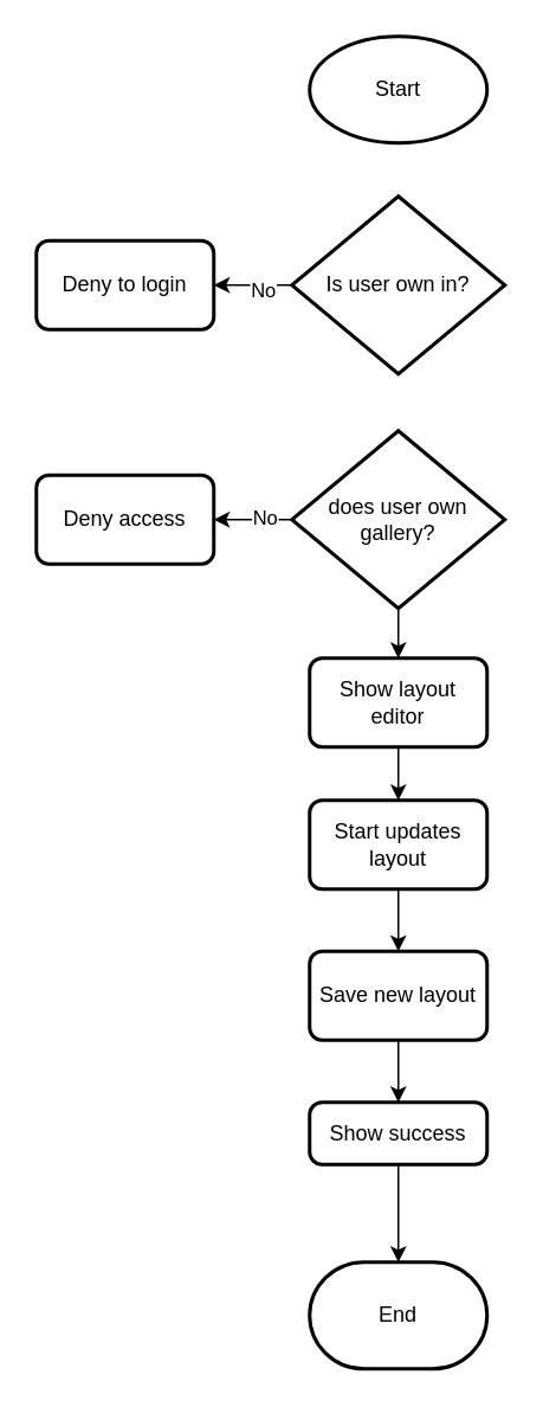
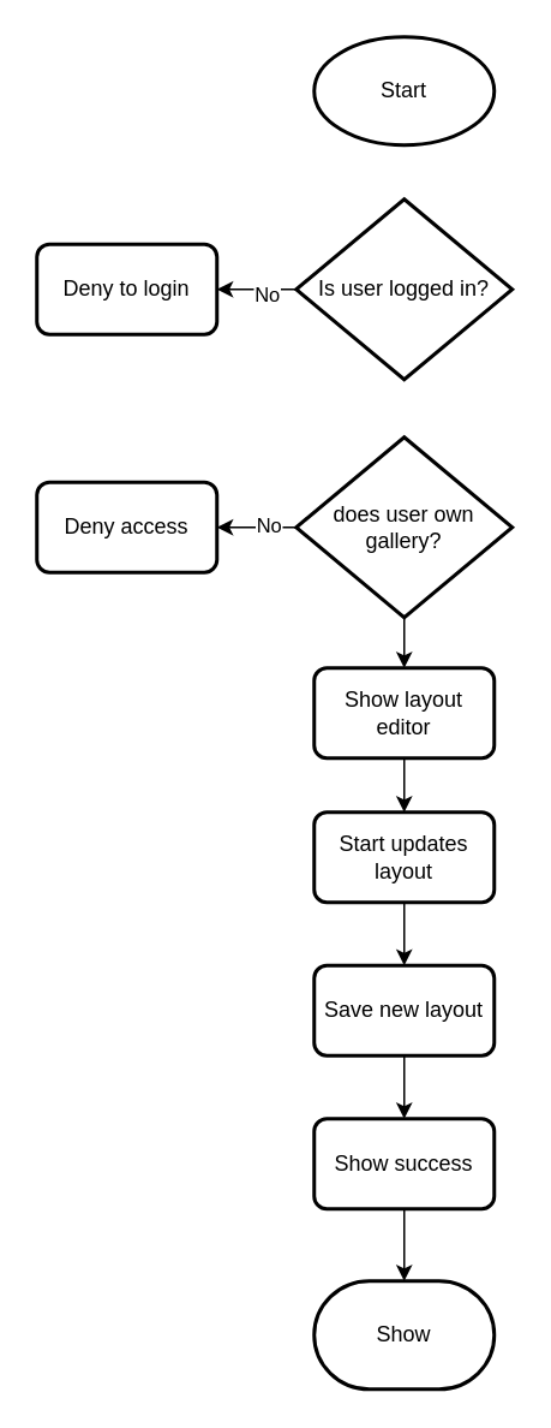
- <mxCell id="6" value="Is user own in?" style="strokeWidth=2;html=1;shape=mxgraph.flowchart.decision;whiteSpace=wrap;" vertex="1" parent="1"><mxGeometry x="164" y="110" width="120" height="100" as="geometry" /></mxCell>
+ <mxCell id="6" value="Is user logged in?" style="strokeWidth=2;html=1;shape=mxgraph.flowchart.decision;whiteSpace=wrap;" vertex="1" parent="1"><mxGeometry x="164" y="110" width="120" height="100" as="geometry" /></mxCell>
- <mxCell id="19" value="Show success" style="rounded=1;whiteSpace=wrap;html=1;absoluteArcSize=1;arcSize=14;strokeWidth=2;" vertex="1" parent="1"><mxGeometry x="174" y="620" width="100" height="35" as="geometry" /></mxCell>
+ <mxCell id="19" value="Show success" style="rounded=1;whiteSpace=wrap;html=1;absoluteArcSize=1;arcSize=14;strokeWidth=2;" vertex="1" parent="1"><mxGeometry x="174" y="620" width="100" height="50" as="geometry" /></mxCell>
- <mxCell id="3" value="End" style="strokeWidth=2;html=1;shape=mxgraph.flowchart.terminator;whiteSpace=wrap;" vertex="1" parent="1"><mxGeometry x="174" y="710" width="100" height="60" as="geometry" /></mxCell>
+ <mxCell id="3" value="Show" style="strokeWidth=2;html=1;shape=mxgraph.flowchart.terminator;whiteSpace=wrap;" vertex="1" parent="1"><mxGeometry x="174" y="710" width="100" height="60" as="geometry" /></mxCell>
